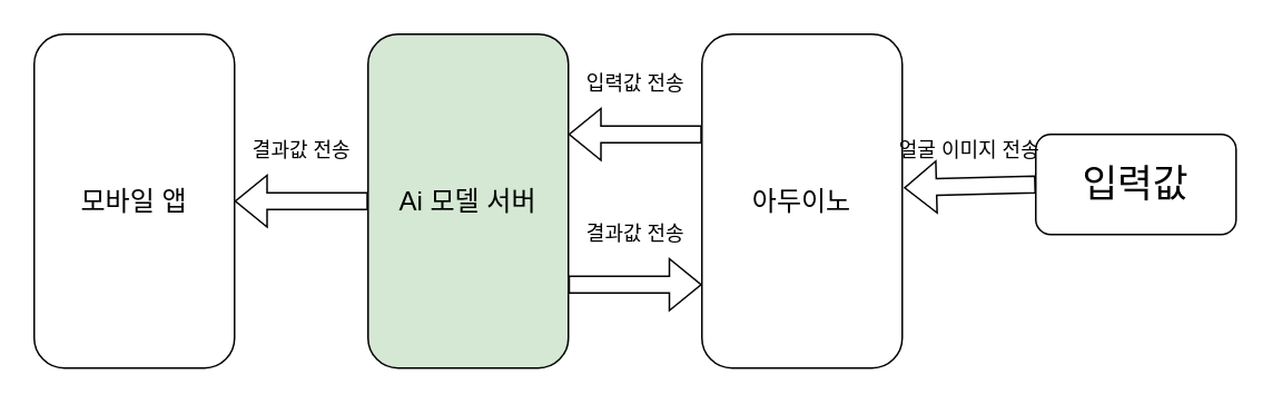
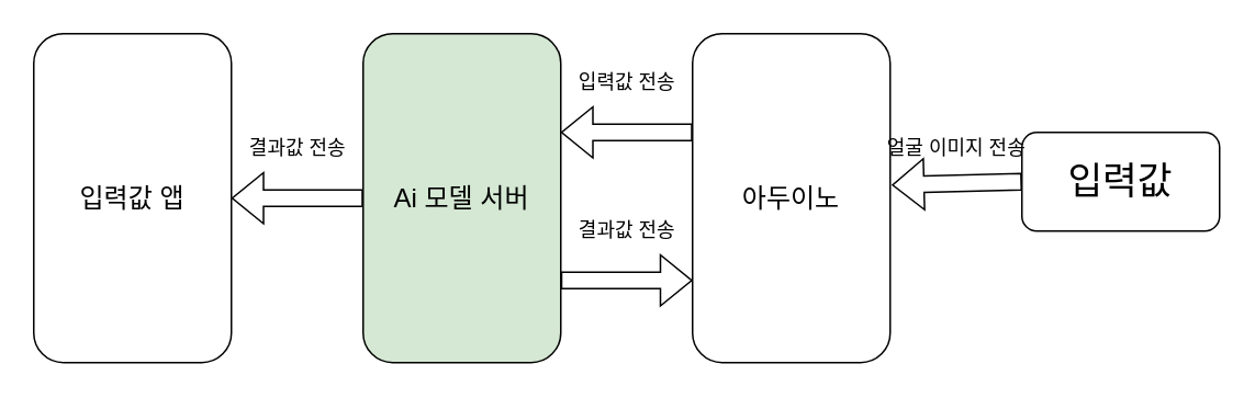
- <mxCell id="2" value="모바일 앱" style="whiteSpace=wrap;html=1;fontSize=16;rounded=1;" vertex="1" parent="1"><mxGeometry x="20" y="20" width="120" height="200" as="geometry" /></mxCell>
+ <mxCell id="2" value="입력값 앱" style="whiteSpace=wrap;html=1;fontSize=16;rounded=1;" vertex="1" parent="1"><mxGeometry x="20" y="20" width="120" height="200" as="geometry" /></mxCell>
